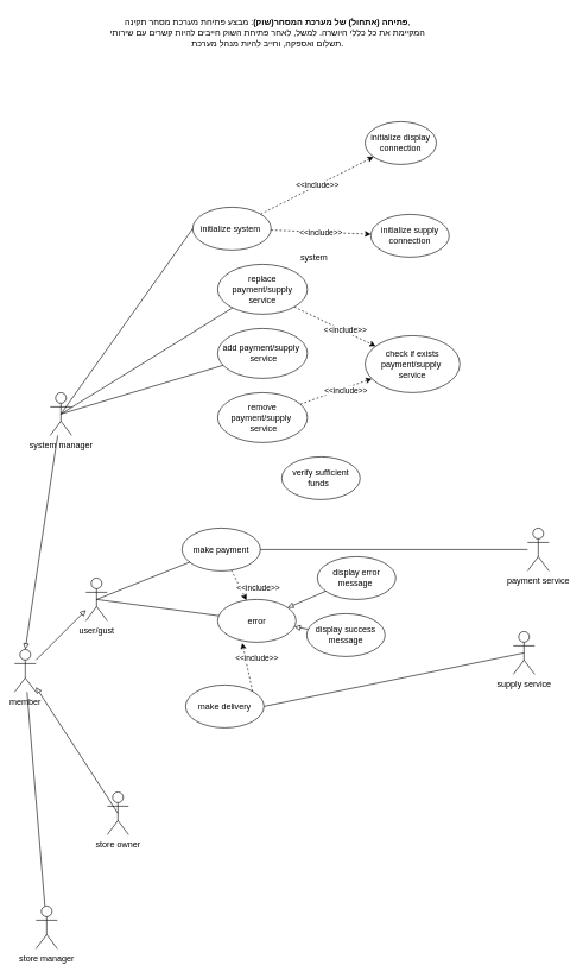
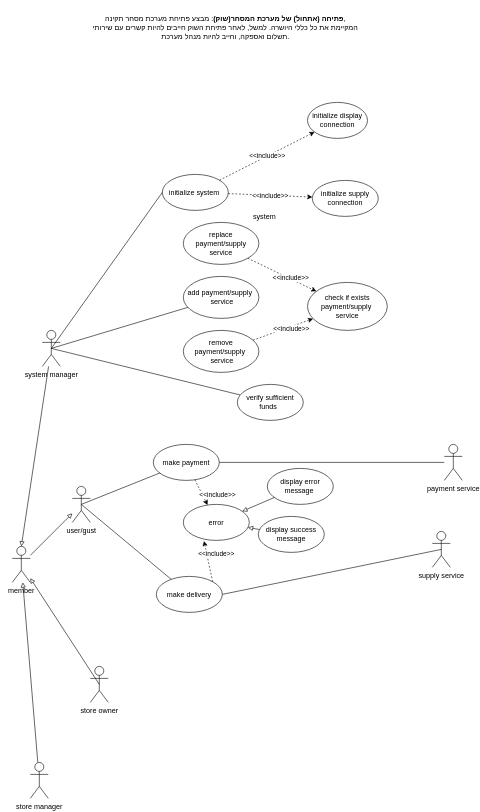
- <mxCell id="15" value="" style="endArrow=none;html=1;rounded=0;exitX=0.5;exitY=0.5;exitDx=0;exitDy=0;exitPerimeter=0;" edge="1" parent="1" source="9" target="14"><mxGeometry width="50" height="50" relative="1" as="geometry"><mxPoint x="180" y="610" as="sourcePoint" /><mxPoint x="332.406" y="529.154" as="targetPoint" /></mxGeometry></mxCell>
+ <mxCell id="15" value="" style="endArrow=none;html=1;rounded=0;exitX=0.5;exitY=0.5;exitDx=0;exitDy=0;exitPerimeter=0;" edge="1" parent="1" source="9" target="23"><mxGeometry width="50" height="50" relative="1" as="geometry"><mxPoint x="180" y="610" as="sourcePoint" /><mxPoint x="332.406" y="529.154" as="targetPoint" /></mxGeometry></mxCell>
- <mxCell id="46" value="" style="endArrow=none;html=1;rounded=0;exitX=0.5;exitY=0.5;exitDx=0;exitDy=0;exitPerimeter=0;" edge="1" parent="1" source="34" target="29"><mxGeometry width="50" height="50" relative="1" as="geometry"><mxPoint x="145" y="850" as="sourcePoint" /><mxPoint x="275.554" y="797.671" as="targetPoint" /></mxGeometry></mxCell>
+ <mxCell id="46" value="" style="endArrow=none;html=1;rounded=0;exitX=0.5;exitY=0.5;exitDx=0;exitDy=0;exitPerimeter=0;" edge="1" parent="1" source="34" target="41"><mxGeometry width="50" height="50" relative="1" as="geometry"><mxPoint x="145" y="850" as="sourcePoint" /><mxPoint x="275.554" y="797.671" as="targetPoint" /></mxGeometry></mxCell>
- <mxCell id="36" value="" style="endArrow=none;html=1;rounded=0;endFill=0;" edge="1" parent="1" source="22" target="39"><mxGeometry width="50" height="50" relative="1" as="geometry"><mxPoint x="115" y="599.412" as="sourcePoint" /><mxPoint x="30" y="470" as="targetPoint" /></mxGeometry></mxCell>
+ <mxCell id="36" value="" style="endArrow=block;html=1;rounded=0;endFill=0;" edge="1" parent="1" source="22" target="39"><mxGeometry width="50" height="50" relative="1" as="geometry"><mxPoint x="115" y="599.412" as="sourcePoint" /><mxPoint x="30" y="470" as="targetPoint" /></mxGeometry></mxCell>
